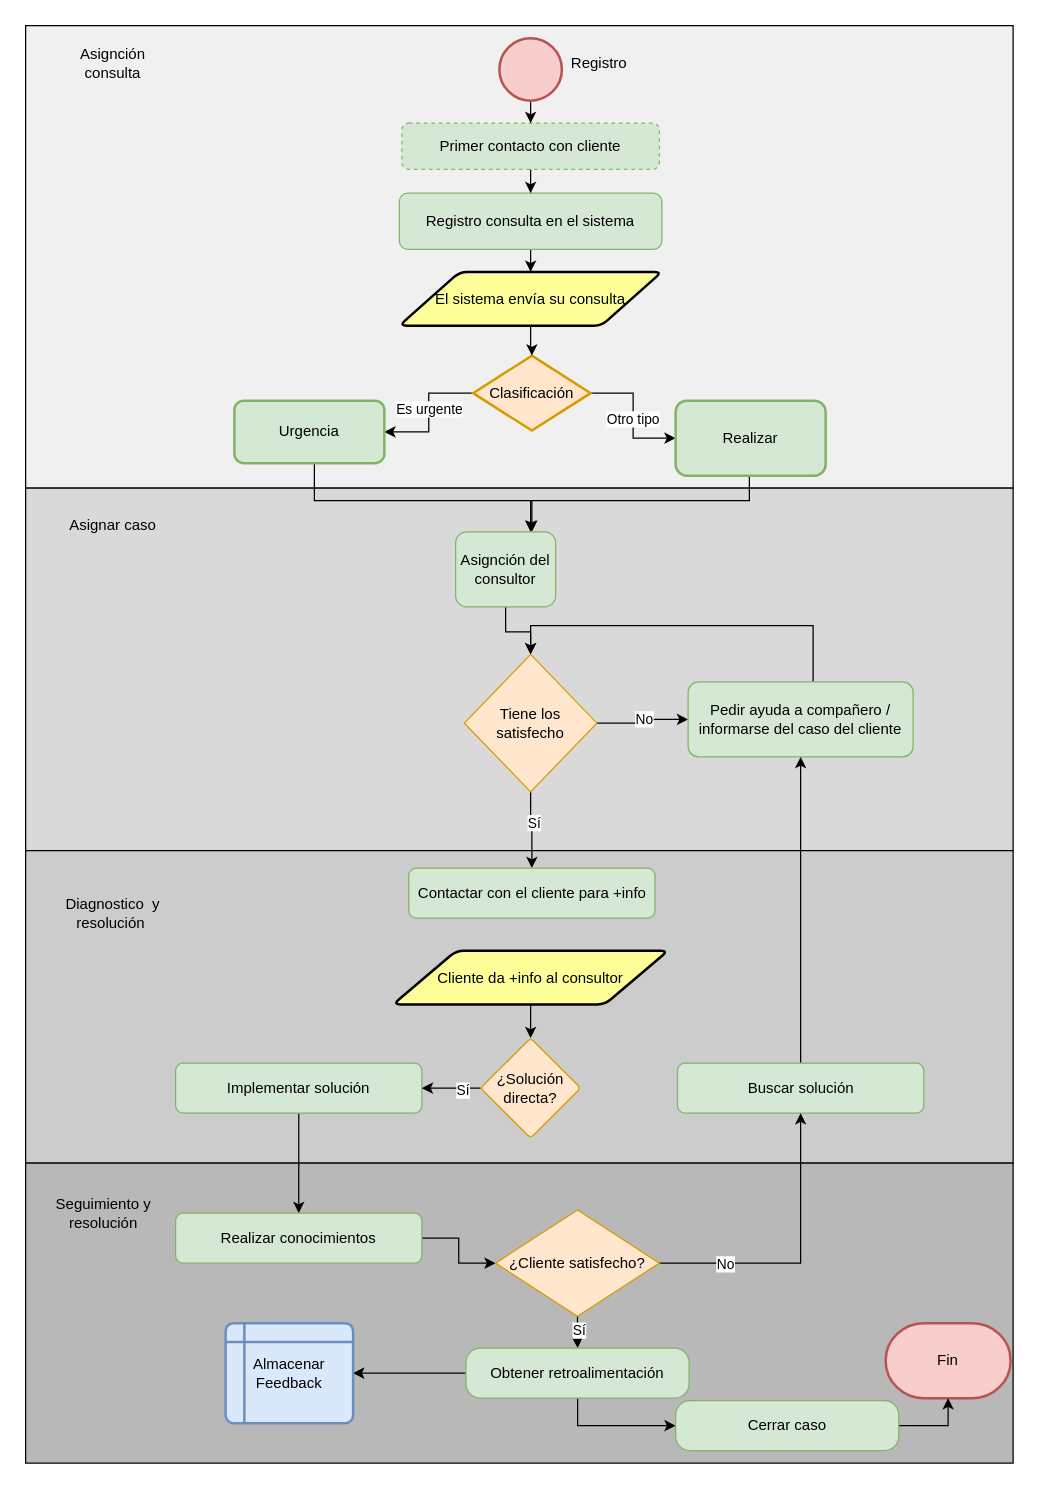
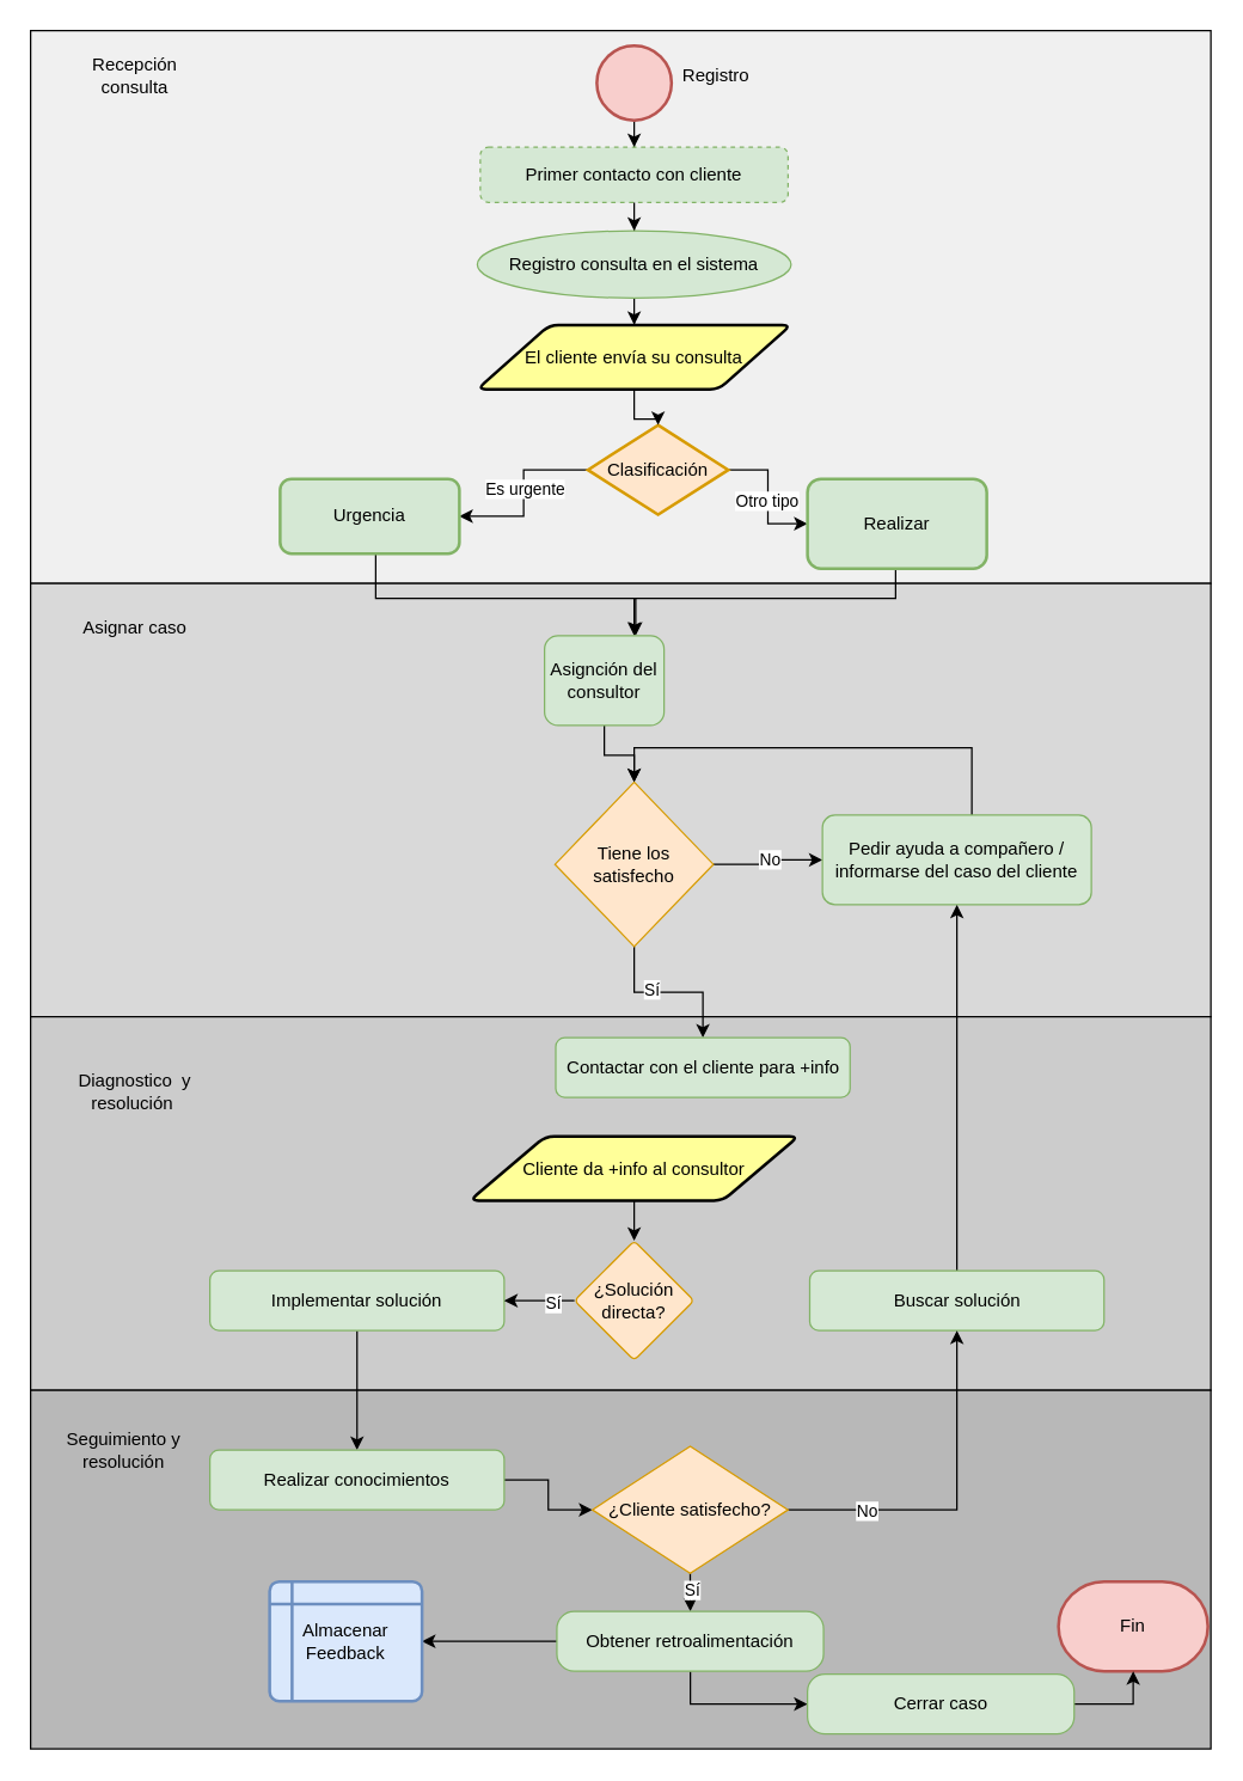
- <mxCell id="10" value="Asignción consulta" style="text;html=1;strokeColor=none;fillColor=none;align=center;verticalAlign=middle;whiteSpace=wrap;rounded=0;" vertex="1" parent="1"><mxGeometry x="45" y="30" width="90" height="40" as="geometry" /></mxCell>
+ <mxCell id="10" value="Recepción consulta" style="text;html=1;strokeColor=none;fillColor=none;align=center;verticalAlign=middle;whiteSpace=wrap;rounded=0;" vertex="1" parent="1"><mxGeometry x="45" y="30" width="90" height="40" as="geometry" /></mxCell>
- <mxCell id="15" value="Registro consulta en el sistema" style="rounded=1;whiteSpace=wrap;html=1;fillColor=#d5e8d4;strokeColor=#82b366;" vertex="1" parent="1"><mxGeometry x="319" y="154" width="210" height="45" as="geometry" /></mxCell>
+ <mxCell id="15" value="Registro consulta en el sistema" style="ellipse;whiteSpace=wrap;html=1;fillColor=#d5e8d4;strokeColor=#82b366;" vertex="1" parent="1"><mxGeometry x="319" y="154" width="210" height="45" as="geometry" /></mxCell>
- <mxCell id="22" value="El sistema envía su consulta" style="shape=parallelogram;html=1;strokeWidth=2;perimeter=parallelogramPerimeter;whiteSpace=wrap;rounded=1;arcSize=12;size=0.23;fillColor=#FFFF99;" vertex="1" parent="1"><mxGeometry x="319" y="217" width="210" height="43" as="geometry" /></mxCell>
+ <mxCell id="22" value="El cliente envía su consulta" style="shape=parallelogram;html=1;strokeWidth=2;perimeter=parallelogramPerimeter;whiteSpace=wrap;rounded=1;arcSize=12;size=0.23;fillColor=#FFFF99;" vertex="1" parent="1"><mxGeometry x="319" y="217" width="210" height="43" as="geometry" /></mxCell>
- <mxCell id="20" value="Clasificación" style="strokeWidth=2;html=1;shape=mxgraph.flowchart.decision;whiteSpace=wrap;fillColor=#ffe6cc;strokeColor=#d79b00;" vertex="1" parent="1"><mxGeometry x="378" y="284" width="94" height="60" as="geometry" /></mxCell>
+ <mxCell id="20" value="Clasificación" style="strokeWidth=2;html=1;shape=mxgraph.flowchart.decision;whiteSpace=wrap;fillColor=#ffe6cc;strokeColor=#d79b00;" vertex="1" parent="1"><mxGeometry x="393" y="284" width="94" height="60" as="geometry" /></mxCell>
- <mxCell id="37" value="Contactar con el cliente para +info" style="rounded=1;whiteSpace=wrap;html=1;fillColor=#d5e8d4;strokeColor=#82b366;" vertex="1" parent="1"><mxGeometry x="326.5" y="694" width="197" height="40" as="geometry" /></mxCell>
+ <mxCell id="37" value="Contactar con el cliente para +info" style="rounded=1;whiteSpace=wrap;html=1;fillColor=#d5e8d4;strokeColor=#82b366;" vertex="1" parent="1"><mxGeometry x="371.5" y="694" width="197" height="40" as="geometry" /></mxCell>
